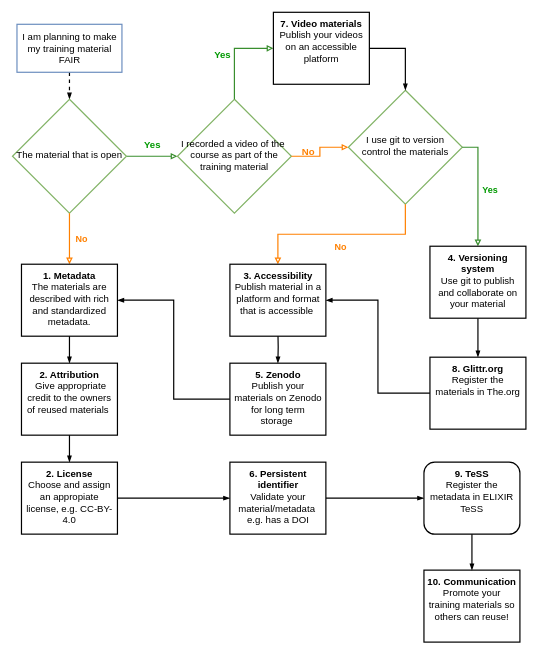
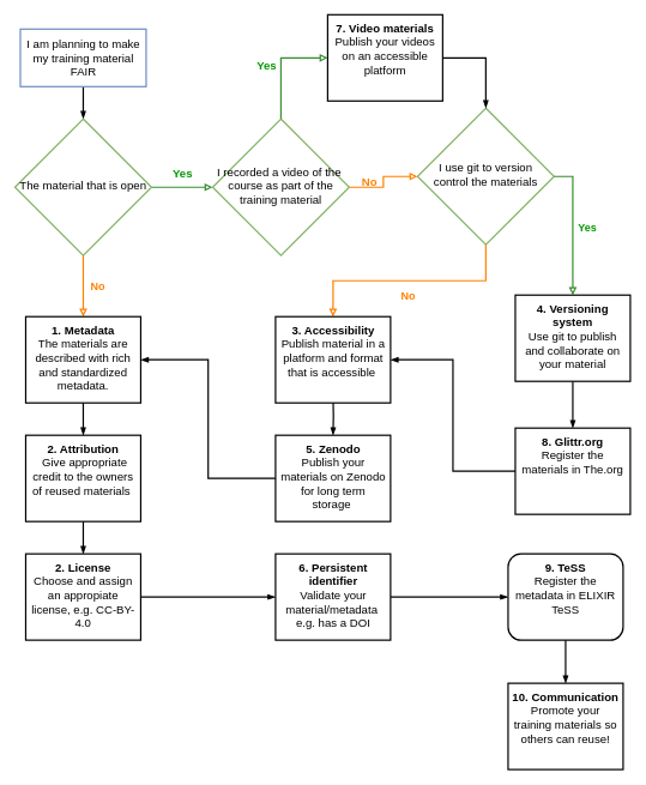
- <mxCell id="2" value="" style="rounded=0;html=1;jettySize=auto;orthogonalLoop=1;fontSize=16;endArrow=blockThin;endFill=1;strokeWidth=2;shadow=0;labelBackgroundColor=none;edgeStyle=orthogonalEdgeStyle;curved=0;entryX=0.5;entryY=0;entryDx=0;entryDy=0;dashed=1;" parent="1" source="3" target="11" edge="1"><mxGeometry relative="1" as="geometry"><mxPoint x="120" y="165" as="targetPoint" /></mxGeometry></mxCell>
+ <mxCell id="2" value="" style="rounded=0;html=1;jettySize=auto;orthogonalLoop=1;fontSize=16;endArrow=blockThin;endFill=1;strokeWidth=2;shadow=0;labelBackgroundColor=none;edgeStyle=orthogonalEdgeStyle;curved=0;entryX=0.5;entryY=0;entryDx=0;entryDy=0;" parent="1" source="3" target="11" edge="1"><mxGeometry relative="1" as="geometry"><mxPoint x="120" y="165" as="targetPoint" /></mxGeometry></mxCell>
